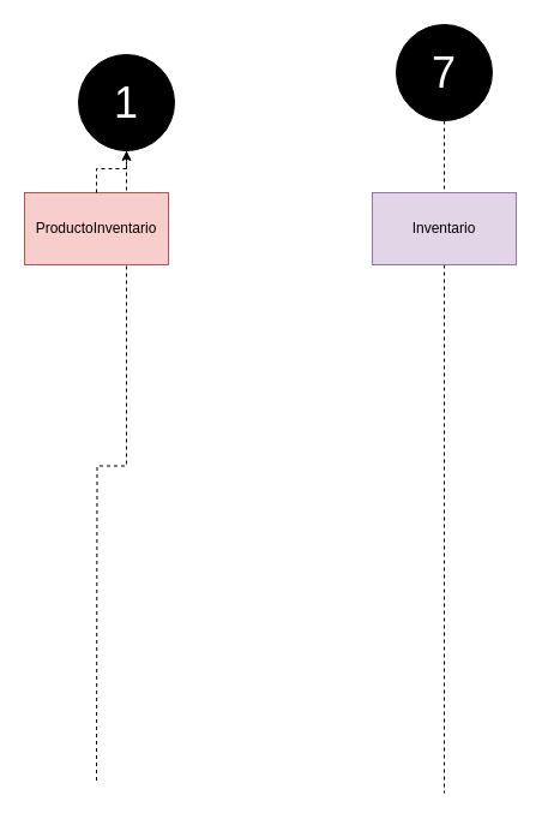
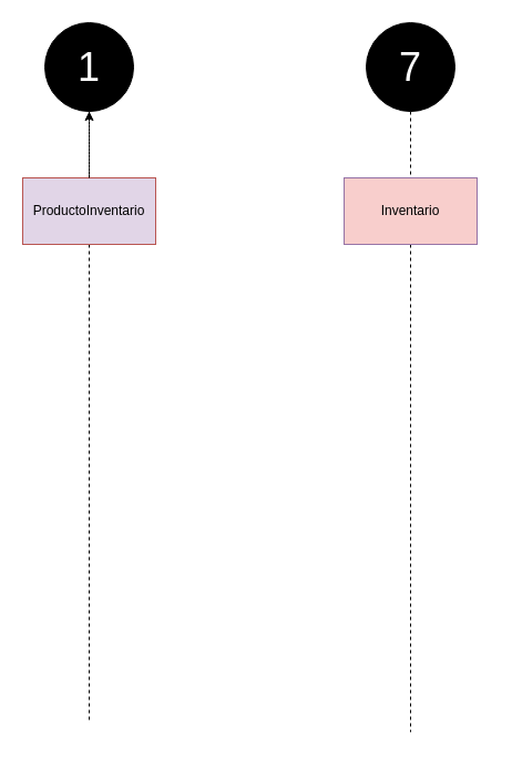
- <mxCell id="4" value="&lt;font color=&quot;#ffffff&quot; style=&quot;font-size: 36px;&quot;&gt;1&lt;/font&gt;" style="ellipse;whiteSpace=wrap;html=1;aspect=fixed;fillColor=#000000;" parent="2" vertex="1"><mxGeometry x="25" y="25" width="80" height="80" as="geometry" /></mxCell>
+ <mxCell id="4" value="&lt;font color=&quot;#ffffff&quot; style=&quot;font-size: 36px;&quot;&gt;1&lt;/font&gt;" style="ellipse;whiteSpace=wrap;html=1;aspect=fixed;fillColor=#000000;" parent="2" vertex="1"><mxGeometry width="80" height="80" as="geometry" /></mxCell>
- <mxCell id="5" value="ProductoInventario" style="rounded=0;whiteSpace=wrap;html=1;fillColor=#f8cecc;strokeColor=#b85450;" vertex="1" parent="2"><mxGeometry x="-20" y="140" width="120" height="60" as="geometry" /></mxCell>
+ <mxCell id="5" value="ProductoInventario" style="rounded=0;whiteSpace=wrap;html=1;fillColor=#e1d5e7;strokeColor=#b85450;" vertex="1" parent="2"><mxGeometry x="-20" y="140" width="120" height="60" as="geometry" /></mxCell>
- <mxCell id="9" value="Inventario" style="rounded=0;whiteSpace=wrap;html=1;fillColor=#e1d5e7;strokeColor=#9673a6;" vertex="1" parent="6"><mxGeometry x="-20" y="140" width="120" height="60" as="geometry" /></mxCell>
+ <mxCell id="9" value="Inventario" style="rounded=0;whiteSpace=wrap;html=1;fillColor=#f8cecc;strokeColor=#9673a6;" vertex="1" parent="6"><mxGeometry x="-20" y="140" width="120" height="60" as="geometry" /></mxCell>
